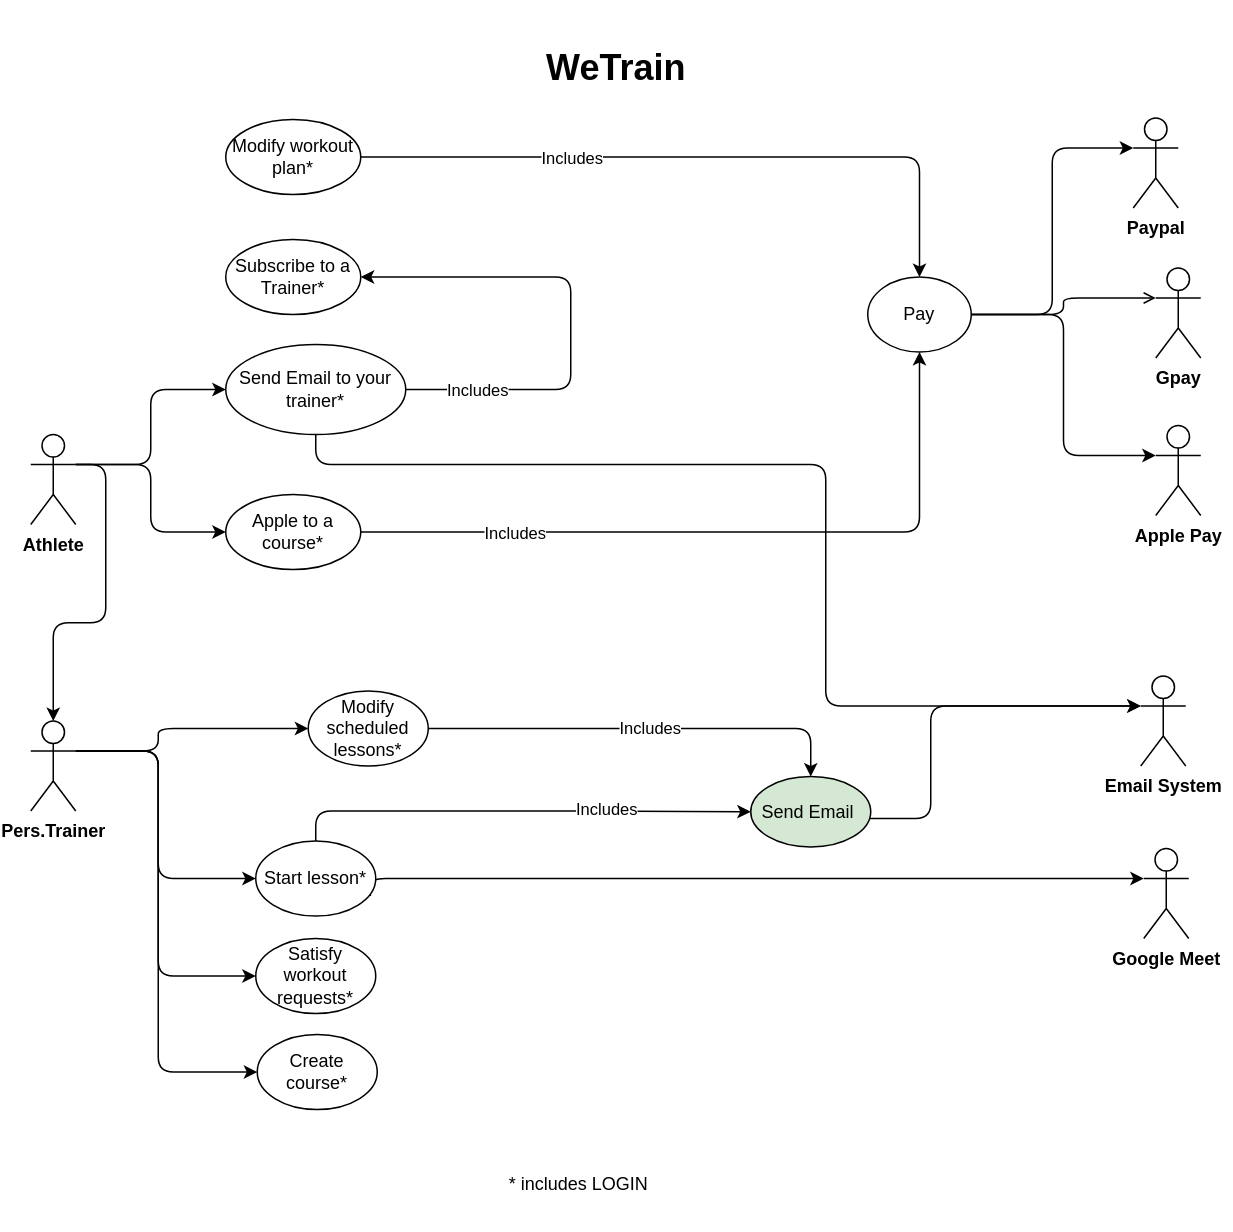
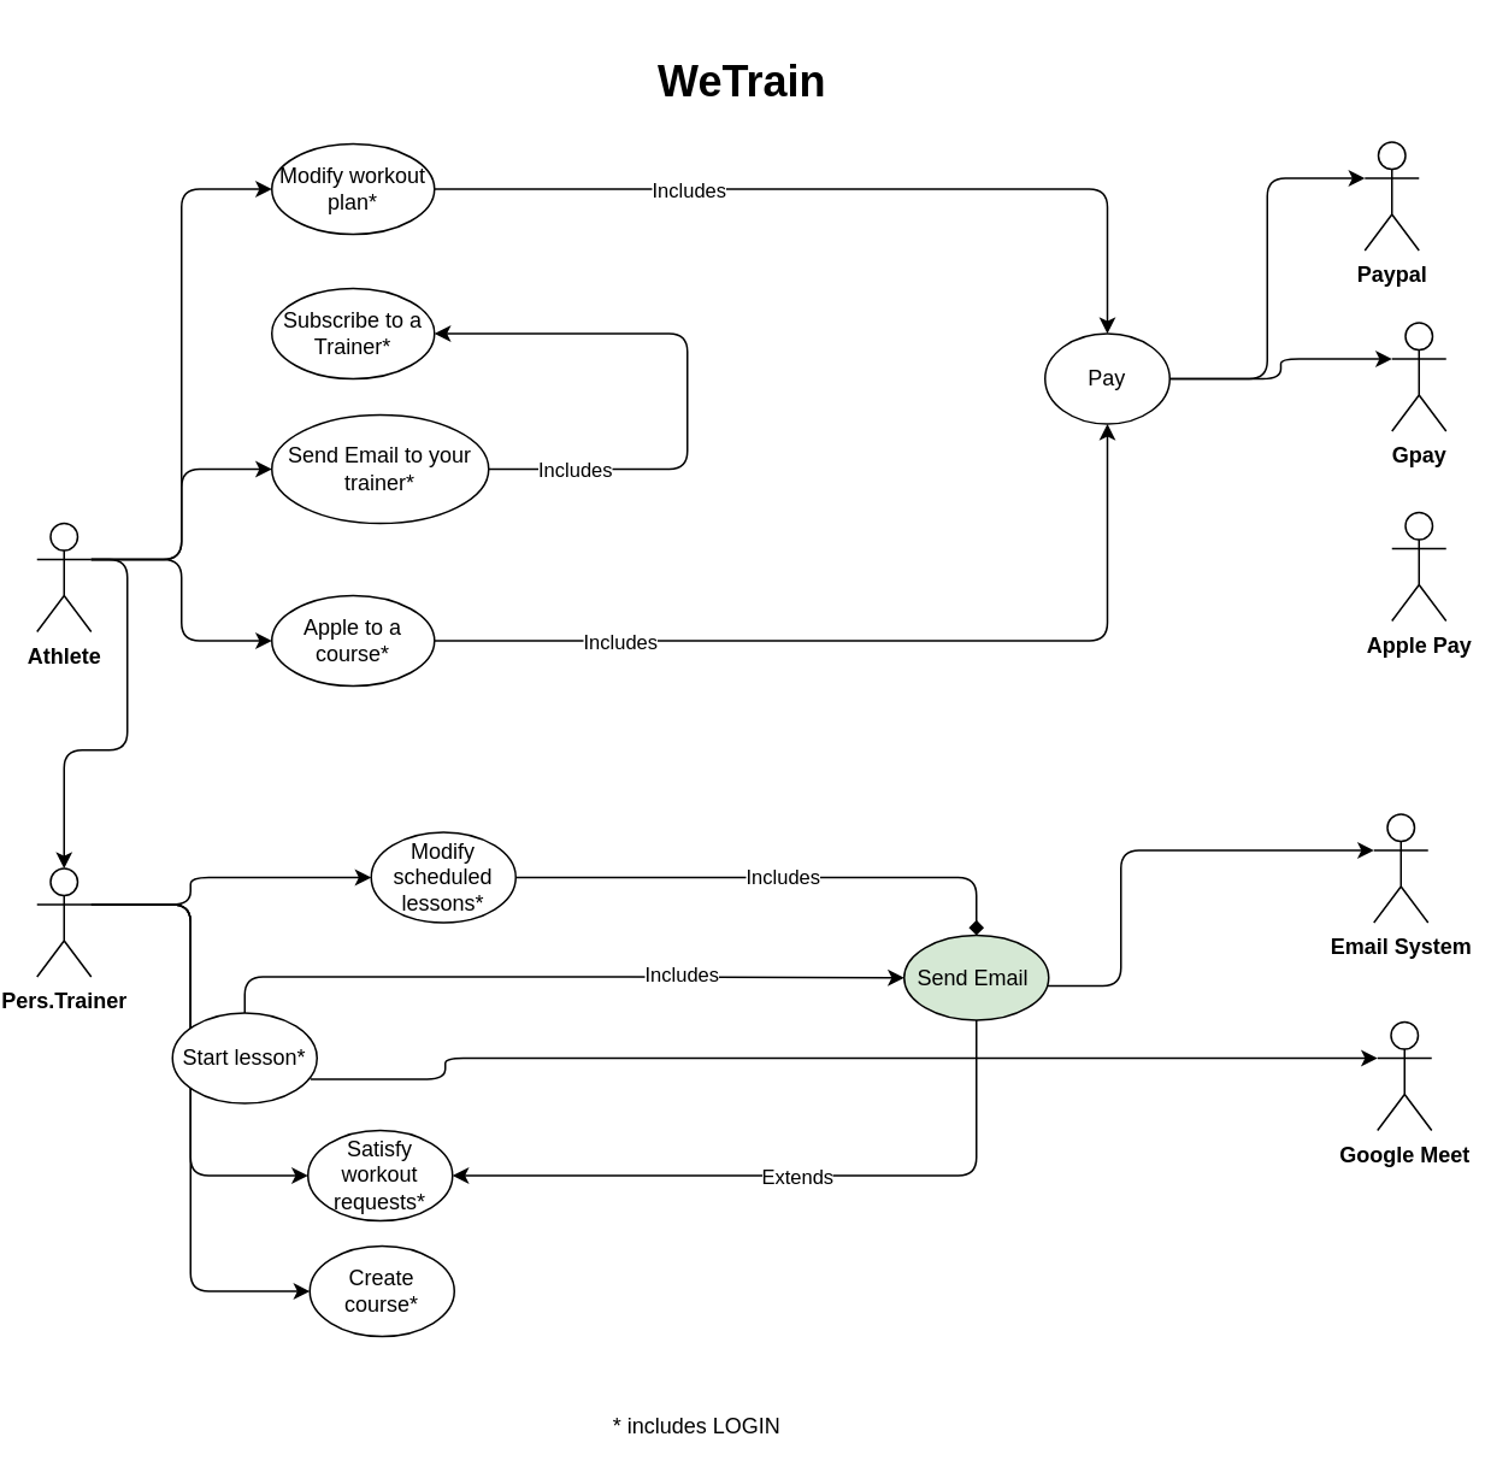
+ <mxCell id="2" style="edgeStyle=orthogonalEdgeStyle;rounded=1;orthogonalLoop=1;jettySize=auto;html=1;exitX=1;exitY=0.333;exitDx=0;exitDy=0;exitPerimeter=0;entryX=0;entryY=0.5;entryDx=0;entryDy=0;" edge="1" parent="1" source="6" target="30"><mxGeometry relative="1" as="geometry" /></mxCell>
- <mxCell id="33" style="edgeStyle=orthogonalEdgeStyle;rounded=1;orthogonalLoop=1;jettySize=auto;html=1;exitX=1;exitY=0.5;exitDx=0;exitDy=0;entryX=0;entryY=0.333;entryDx=0;entryDy=0;entryPerimeter=0;endArrow=open;" edge="1" parent="1" source="35" target="13"><mxGeometry relative="1" as="geometry" /></mxCell>
+ <mxCell id="33" style="edgeStyle=orthogonalEdgeStyle;rounded=1;orthogonalLoop=1;jettySize=auto;html=1;exitX=1;exitY=0.5;exitDx=0;exitDy=0;entryX=0;entryY=0.333;entryDx=0;entryDy=0;entryPerimeter=0;" edge="1" parent="1" source="35" target="13"><mxGeometry relative="1" as="geometry" /></mxCell>
- <mxCell id="34" style="edgeStyle=orthogonalEdgeStyle;rounded=1;orthogonalLoop=1;jettySize=auto;html=1;exitX=1;exitY=0.5;exitDx=0;exitDy=0;entryX=0;entryY=0.333;entryDx=0;entryDy=0;entryPerimeter=0;" edge="1" parent="1" source="35" target="36"><mxGeometry relative="1" as="geometry" /></mxCell>
- <mxCell id="26" style="edgeStyle=orthogonalEdgeStyle;rounded=1;orthogonalLoop=1;jettySize=auto;html=1;exitX=0.5;exitY=1;exitDx=0;exitDy=0;entryX=0;entryY=0.333;entryDx=0;entryDy=0;entryPerimeter=0;" edge="1" parent="1" source="27" target="40"><mxGeometry relative="1" as="geometry"><Array as="points"><mxPoint x="210" y="309" /><mxPoint x="550" y="309" /><mxPoint x="550" y="470" /></Array></mxGeometry></mxCell>
- <mxCell id="16" style="edgeStyle=orthogonalEdgeStyle;rounded=1;orthogonalLoop=1;jettySize=auto;html=1;exitX=1;exitY=0.5;exitDx=0;exitDy=0;entryX=0.5;entryY=0;entryDx=0;entryDy=0;" edge="1" parent="1" source="18" target="23"><mxGeometry relative="1" as="geometry" /></mxCell>
+ <mxCell id="16" style="edgeStyle=orthogonalEdgeStyle;rounded=1;orthogonalLoop=1;jettySize=auto;html=1;exitX=1;exitY=0.5;exitDx=0;exitDy=0;entryX=0.5;entryY=0;entryDx=0;entryDy=0;endArrow=diamond;" edge="1" parent="1" source="18" target="23"><mxGeometry relative="1" as="geometry" /></mxCell>
- <mxCell id="21" value="Start lesson*" style="ellipse;whiteSpace=wrap;html=1;rounded=1;" vertex="1" parent="1"><mxGeometry x="170" y="560" width="80" height="50" as="geometry" /></mxCell>
+ <mxCell id="21" value="Start lesson*" style="ellipse;whiteSpace=wrap;html=1;rounded=1;" vertex="1" parent="1"><mxGeometry x="95" y="560" width="80" height="50" as="geometry" /></mxCell>
+ <mxCell id="44" style="edgeStyle=orthogonalEdgeStyle;rounded=1;orthogonalLoop=1;jettySize=auto;html=1;exitX=0.5;exitY=1;exitDx=0;exitDy=0;entryX=1;entryY=0.5;entryDx=0;entryDy=0;" edge="1" parent="1" source="23" target="31"><mxGeometry relative="1" as="geometry" /></mxCell>
+ <mxCell id="45" value="Extends" style="edgeLabel;html=1;align=center;verticalAlign=middle;resizable=0;points=[];rounded=1;" vertex="1" connectable="0" parent="44"><mxGeometry x="-0.01" relative="1" as="geometry"><mxPoint as="offset" /></mxGeometry></mxCell>
